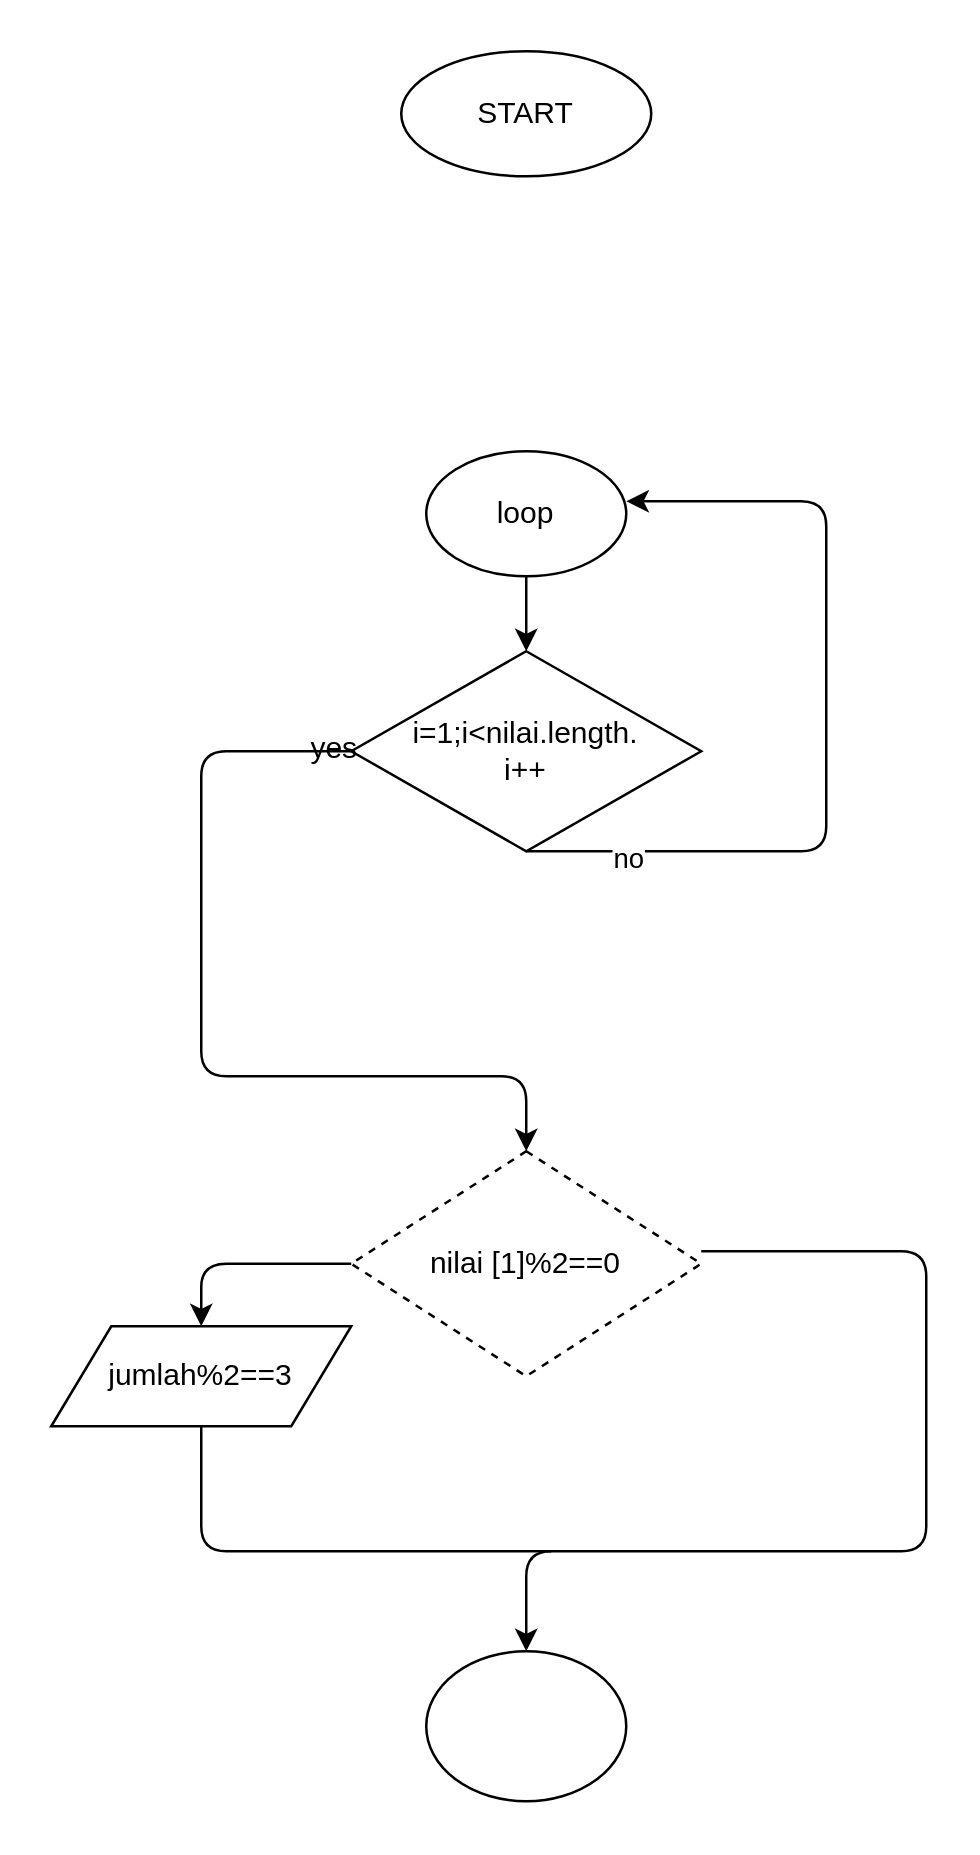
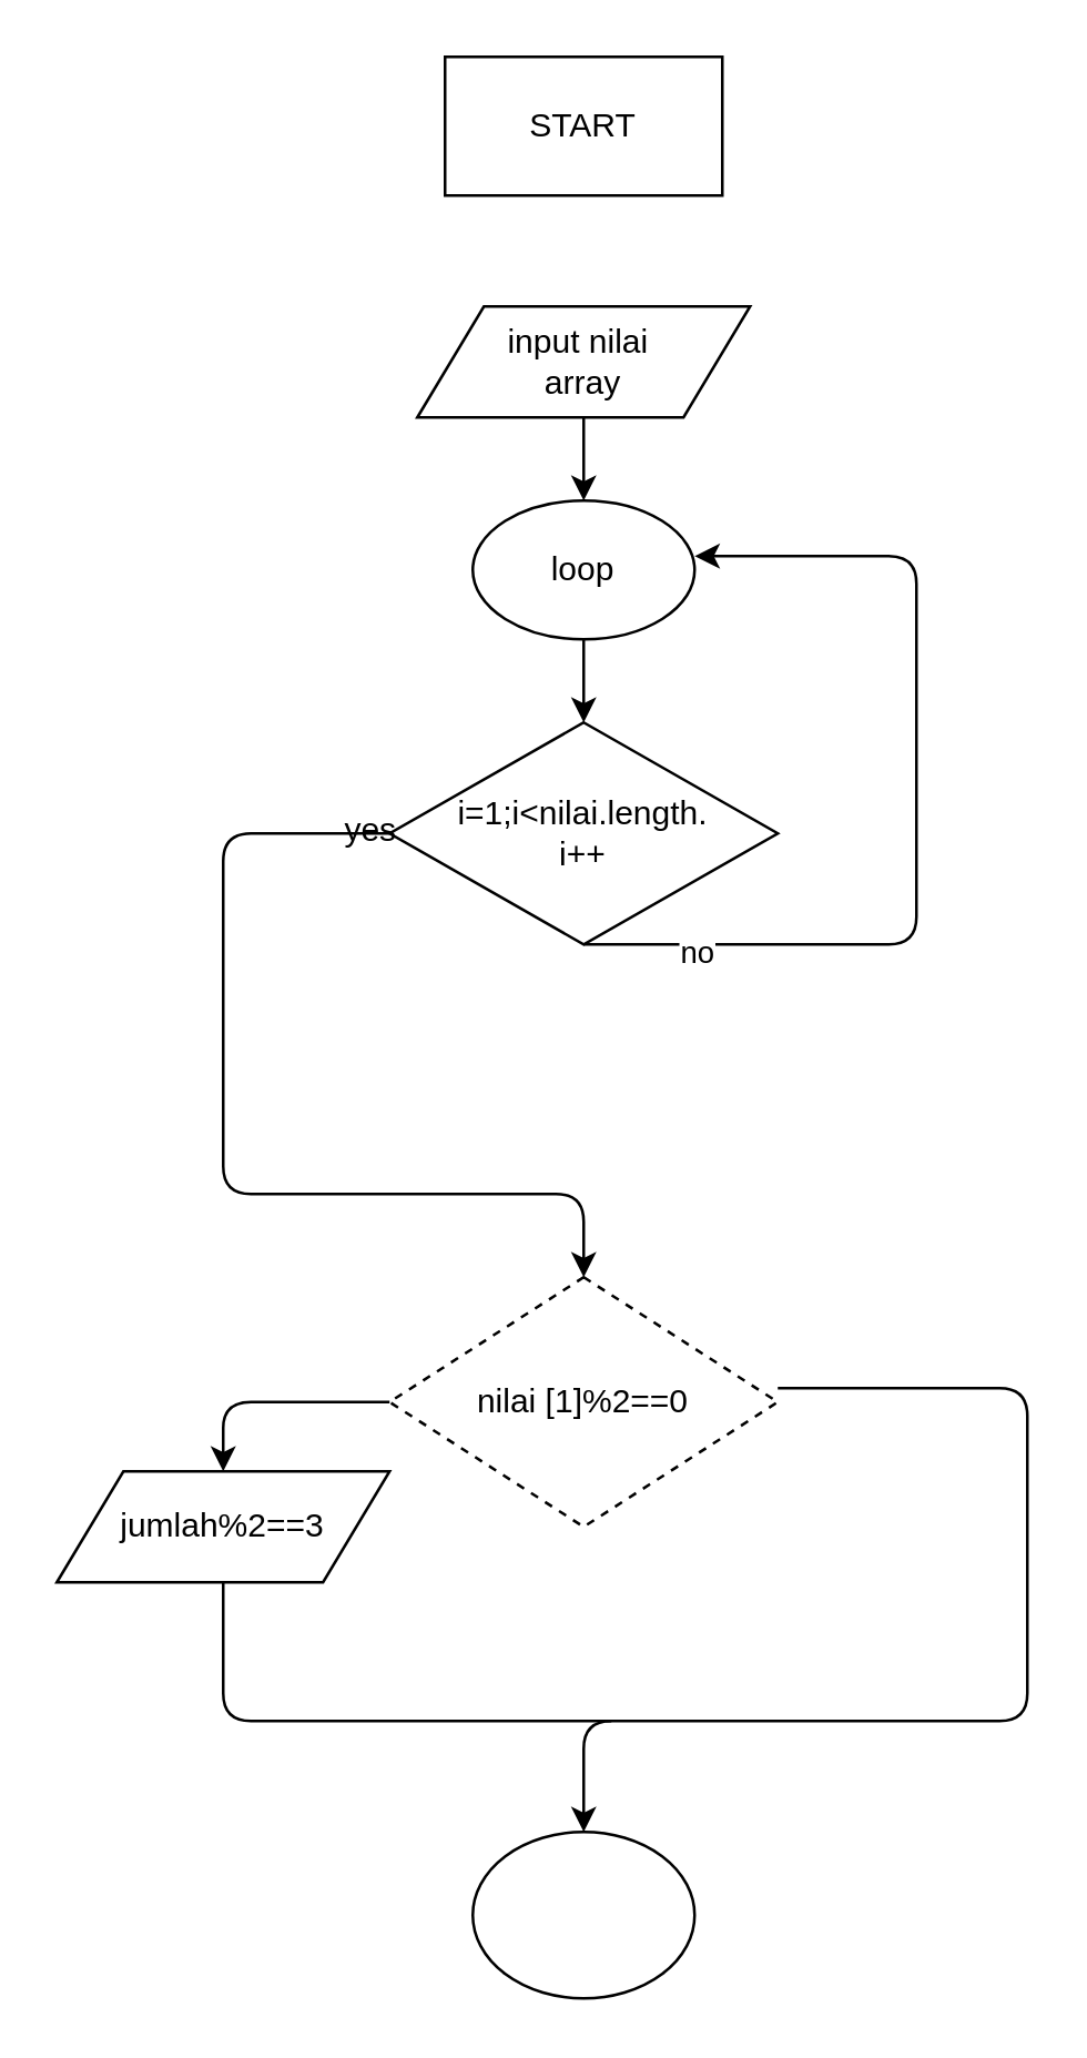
- <mxCell id="2" value="START" style="ellipse;whiteSpace=wrap;html=1;" vertex="1" parent="1"><mxGeometry x="160" y="20" width="100" height="50" as="geometry" /></mxCell>
+ <mxCell id="2" value="START" style="whiteSpace=wrap;html=1;rounded=0;" vertex="1" parent="1"><mxGeometry x="160" y="20" width="100" height="50" as="geometry" /></mxCell>
+ <mxCell id="3" value="input nilai&amp;nbsp;&lt;br&gt;array" style="shape=parallelogram;perimeter=parallelogramPerimeter;whiteSpace=wrap;html=1;" vertex="1" parent="1"><mxGeometry x="150" y="110" width="120" height="40" as="geometry" /></mxCell>
+ <mxCell id="4" value="" style="endArrow=classic;html=1;exitX=0.5;exitY=1;exitDx=0;exitDy=0;" edge="1" parent="1" source="3" target="5"><mxGeometry width="50" height="50" relative="1" as="geometry"><mxPoint x="210" y="170" as="sourcePoint" /><mxPoint x="210" y="190" as="targetPoint" /></mxGeometry></mxCell>
